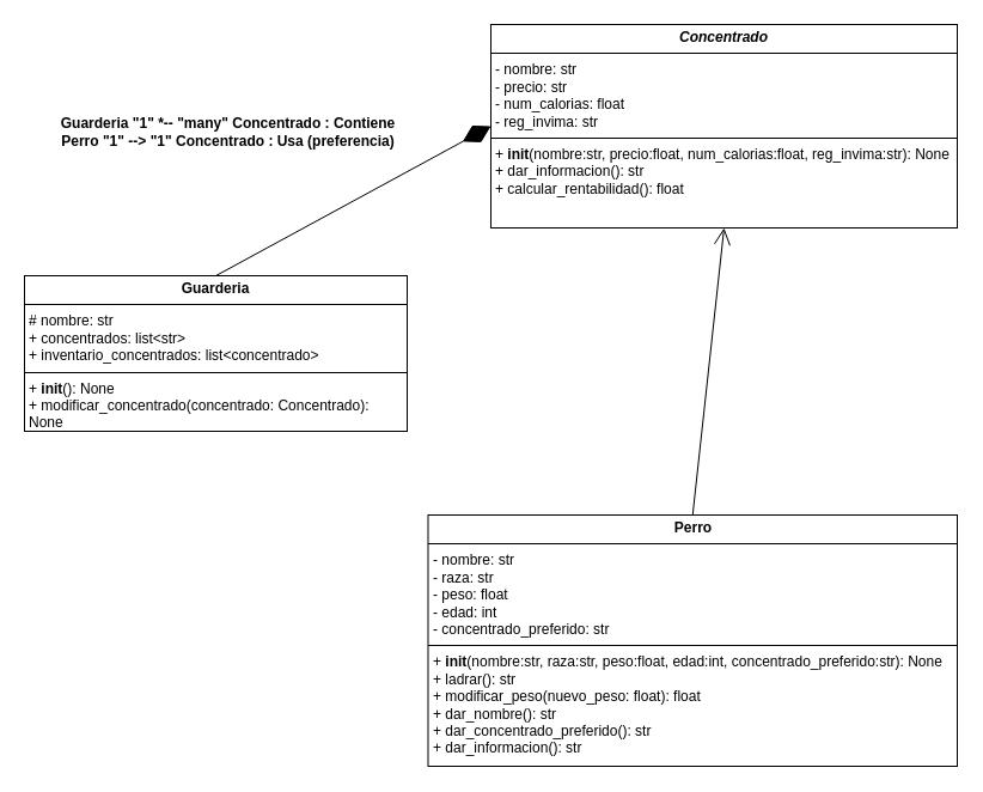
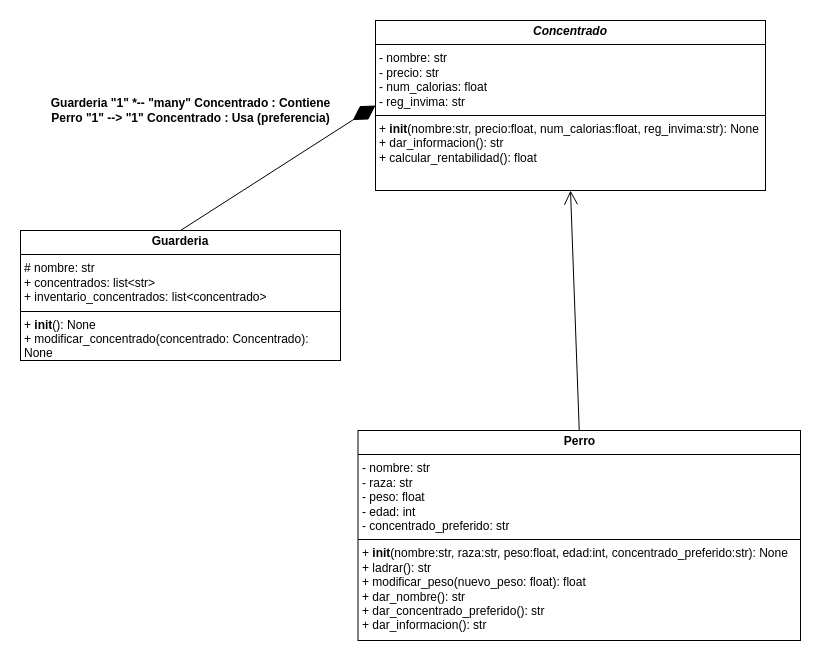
- <mxCell id="2" value="&lt;p style=&quot;margin:0px;margin-top:4px;text-align:center;&quot;&gt;&lt;i&gt;&lt;b&gt;Concentrado&lt;/b&gt;&lt;/i&gt;&lt;/p&gt;&lt;hr size=&quot;1&quot; style=&quot;border-style:solid;&quot;&gt;&lt;p style=&quot;margin:0px;margin-left:4px;&quot;&gt;- nombre: str&lt;br&gt;- precio: str&lt;/p&gt;&lt;p style=&quot;margin:0px;margin-left:4px;&quot;&gt;- num_calorias: float&lt;/p&gt;&lt;p style=&quot;margin:0px;margin-left:4px;&quot;&gt;- reg_invima: str&lt;/p&gt;&lt;hr size=&quot;1&quot; style=&quot;border-style:solid;&quot;&gt;&lt;p style=&quot;margin:0px;margin-left:4px;&quot;&gt;+ &lt;b&gt;init&lt;/b&gt;(nombre:str, precio:float, num_calorias:float, reg_invima:str): None&lt;/p&gt;&lt;p style=&quot;margin:0px;margin-left:4px;&quot;&gt;+ dar_informacion(): str&lt;br&gt;+ calcular_rentabilidad(): float&lt;/p&gt;" style="verticalAlign=top;align=left;overflow=fill;html=1;whiteSpace=wrap;" vertex="1" parent="1"><mxGeometry x="410" y="20" width="390" height="170" as="geometry" /></mxCell>
+ <mxCell id="2" value="&lt;p style=&quot;margin:0px;margin-top:4px;text-align:center;&quot;&gt;&lt;i&gt;&lt;b&gt;Concentrado&lt;/b&gt;&lt;/i&gt;&lt;/p&gt;&lt;hr size=&quot;1&quot; style=&quot;border-style:solid;&quot;&gt;&lt;p style=&quot;margin:0px;margin-left:4px;&quot;&gt;- nombre: str&lt;br&gt;- precio: str&lt;/p&gt;&lt;p style=&quot;margin:0px;margin-left:4px;&quot;&gt;- num_calorias: float&lt;/p&gt;&lt;p style=&quot;margin:0px;margin-left:4px;&quot;&gt;- reg_invima: str&lt;/p&gt;&lt;hr size=&quot;1&quot; style=&quot;border-style:solid;&quot;&gt;&lt;p style=&quot;margin:0px;margin-left:4px;&quot;&gt;+ &lt;b&gt;init&lt;/b&gt;(nombre:str, precio:float, num_calorias:float, reg_invima:str): None&lt;/p&gt;&lt;p style=&quot;margin:0px;margin-left:4px;&quot;&gt;+ dar_informacion(): str&lt;br&gt;+ calcular_rentabilidad(): float&lt;/p&gt;" style="verticalAlign=top;align=left;overflow=fill;html=1;whiteSpace=wrap;" vertex="1" parent="1"><mxGeometry x="375" y="20" width="390" height="170" as="geometry" /></mxCell>
